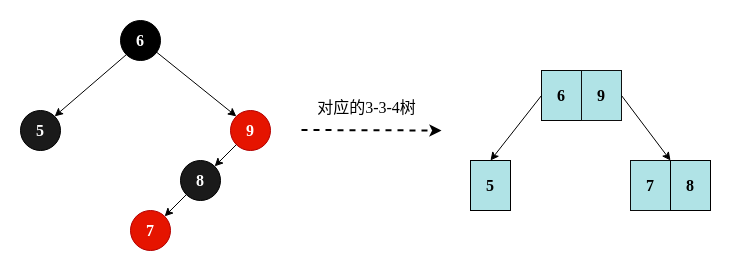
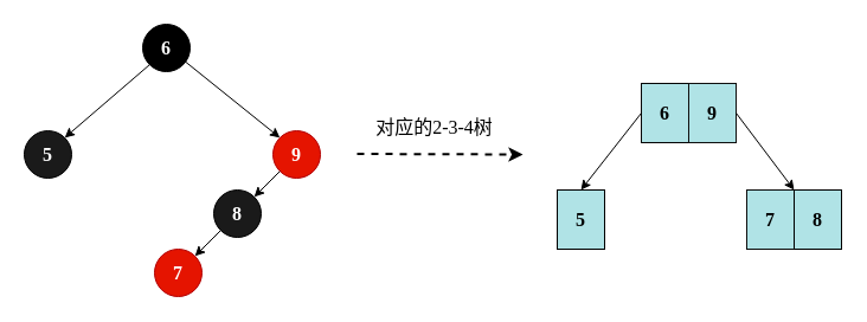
- <mxCell id="12" value="&lt;font style=&quot;font-size: 16px;&quot; face=&quot;Verdana&quot;&gt;对应的3-3-4树&lt;/font&gt;" style="text;html=1;align=center;verticalAlign=middle;resizable=0;points=[];autosize=1;strokeColor=none;fillColor=none;" vertex="1" parent="1"><mxGeometry x="301" y="92" width="130" height="30" as="geometry" /></mxCell>
+ <mxCell id="12" value="&lt;font style=&quot;font-size: 16px;&quot; face=&quot;Verdana&quot;&gt;对应的2-3-4树&lt;/font&gt;" style="text;html=1;align=center;verticalAlign=middle;resizable=0;points=[];autosize=1;strokeColor=none;fillColor=none;" vertex="1" parent="1"><mxGeometry x="301" y="92" width="130" height="30" as="geometry" /></mxCell>
